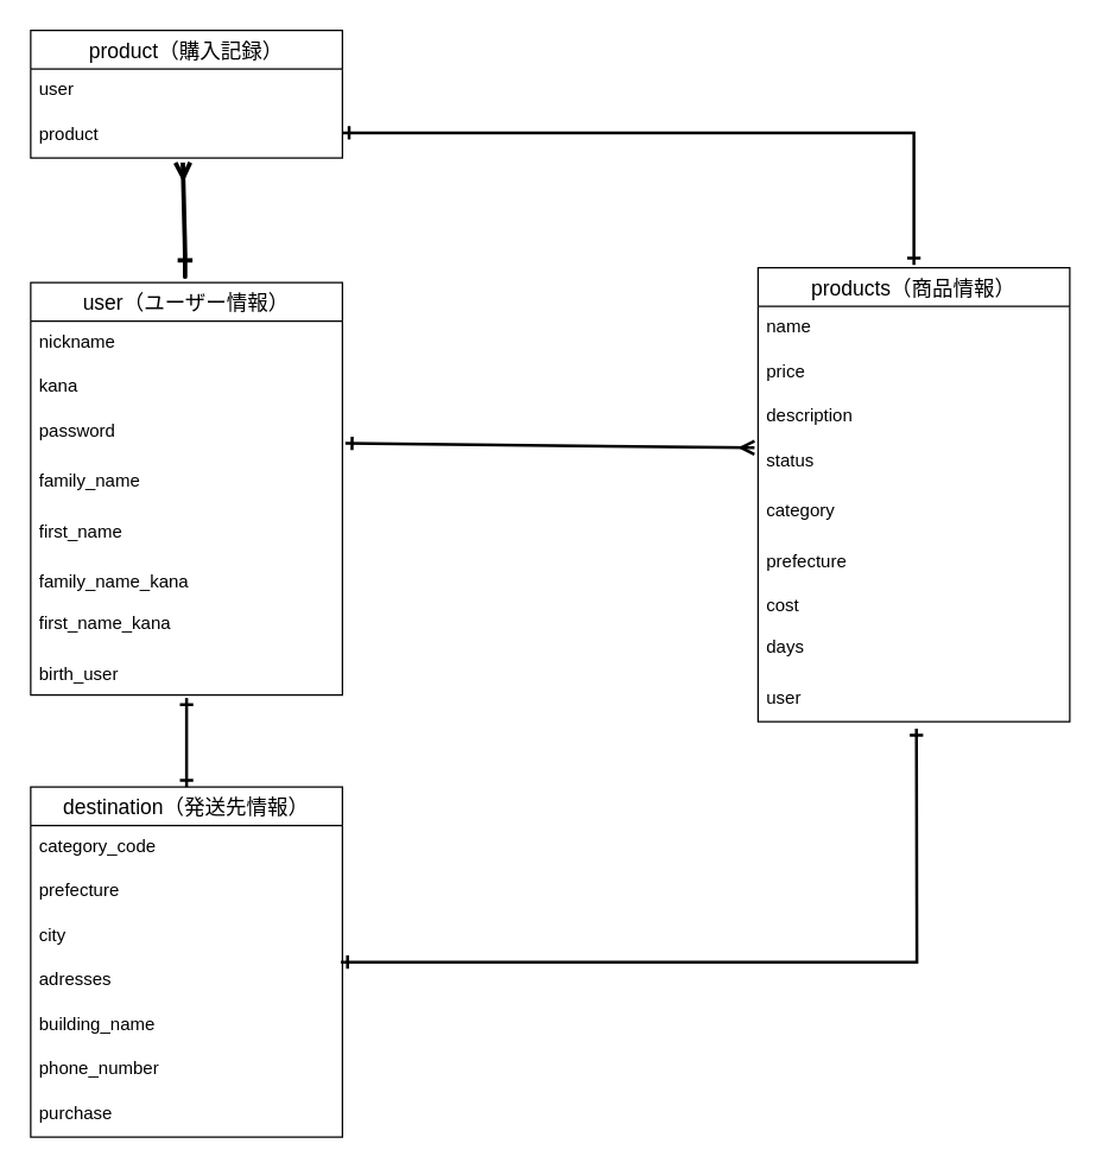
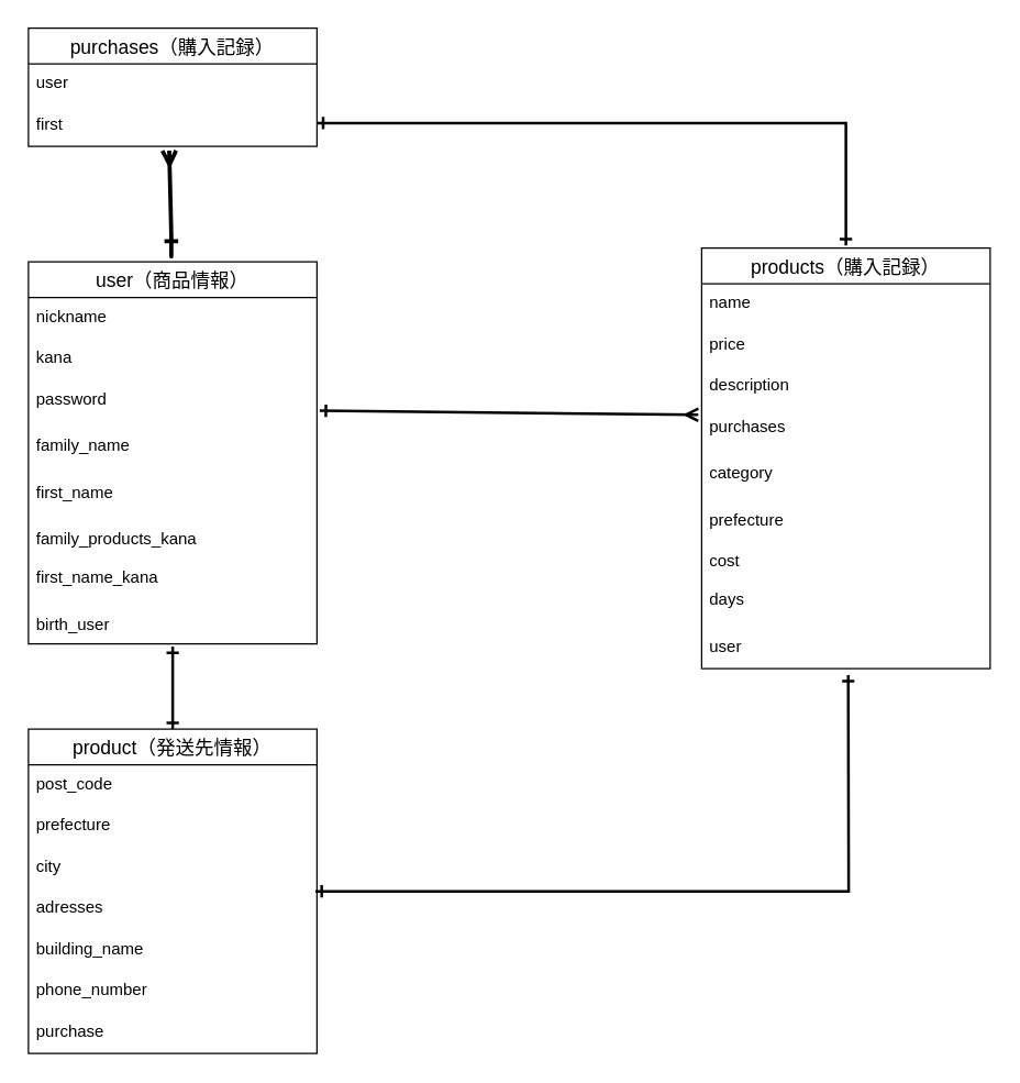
- <mxCell id="33" value="product（購入記録）" style="swimlane;fontStyle=0;childLayout=stackLayout;horizontal=1;startSize=26;horizontalStack=0;resizeParent=1;resizeParentMax=0;resizeLast=0;collapsible=1;marginBottom=0;align=center;fontSize=14;" vertex="1" parent="1"><mxGeometry x="20" width="210" height="86" as="geometry" y="20" /></mxCell>
+ <mxCell id="33" value="purchases（購入記録）" style="swimlane;fontStyle=0;childLayout=stackLayout;horizontal=1;startSize=26;horizontalStack=0;resizeParent=1;resizeParentMax=0;resizeLast=0;collapsible=1;marginBottom=0;align=center;fontSize=14;" vertex="1" parent="1"><mxGeometry x="20" width="210" height="86" as="geometry" y="20" /></mxCell>
- <mxCell id="35" value="product" style="text;strokeColor=none;fillColor=none;spacingLeft=4;spacingRight=4;overflow=hidden;rotatable=0;points=[[0,0.5],[1,0.5]];portConstraint=eastwest;fontSize=12;" vertex="1" parent="33"><mxGeometry y="56" width="210" height="30" as="geometry" /></mxCell>
+ <mxCell id="35" value="first" style="text;strokeColor=none;fillColor=none;spacingLeft=4;spacingRight=4;overflow=hidden;rotatable=0;points=[[0,0.5],[1,0.5]];portConstraint=eastwest;fontSize=12;" vertex="1" parent="33"><mxGeometry y="56" width="210" height="30" as="geometry" /></mxCell>
- <mxCell id="14" value="products（商品情報）" style="swimlane;fontStyle=0;childLayout=stackLayout;horizontal=1;startSize=26;horizontalStack=0;resizeParent=1;resizeParentMax=0;resizeLast=0;collapsible=1;marginBottom=0;align=center;fontSize=14;" vertex="1" parent="1"><mxGeometry x="510" y="180" width="210" height="306" as="geometry" /></mxCell>
+ <mxCell id="14" value="products（購入記録）" style="swimlane;fontStyle=0;childLayout=stackLayout;horizontal=1;startSize=26;horizontalStack=0;resizeParent=1;resizeParentMax=0;resizeLast=0;collapsible=1;marginBottom=0;align=center;fontSize=14;" vertex="1" parent="1"><mxGeometry x="510" y="180" width="210" height="306" as="geometry" /></mxCell>
- <mxCell id="4" value="user（ユーザー情報）" style="swimlane;fontStyle=0;childLayout=stackLayout;horizontal=1;startSize=26;horizontalStack=0;resizeParent=1;resizeParentMax=0;resizeLast=0;collapsible=1;marginBottom=0;align=center;fontSize=14;" vertex="1" parent="1"><mxGeometry x="20" y="190" width="210" height="278" as="geometry" /></mxCell>
+ <mxCell id="4" value="user（商品情報）" style="swimlane;fontStyle=0;childLayout=stackLayout;horizontal=1;startSize=26;horizontalStack=0;resizeParent=1;resizeParentMax=0;resizeLast=0;collapsible=1;marginBottom=0;align=center;fontSize=14;" vertex="1" parent="1"><mxGeometry x="20" y="190" width="210" height="278" as="geometry" /></mxCell>
- <mxCell id="18" value="status" style="text;strokeColor=none;fillColor=none;spacingLeft=4;spacingRight=4;overflow=hidden;rotatable=0;points=[[0,0.5],[1,0.5]];portConstraint=eastwest;fontSize=12;" vertex="1" parent="14"><mxGeometry y="116" width="210" height="34" as="geometry" /></mxCell>
+ <mxCell id="18" value="purchases" style="text;strokeColor=none;fillColor=none;spacingLeft=4;spacingRight=4;overflow=hidden;rotatable=0;points=[[0,0.5],[1,0.5]];portConstraint=eastwest;fontSize=12;" vertex="1" parent="14"><mxGeometry y="116" width="210" height="34" as="geometry" /></mxCell>
- <mxCell id="10" value="family_name_kana" style="text;strokeColor=none;fillColor=none;spacingLeft=4;spacingRight=4;overflow=hidden;rotatable=0;points=[[0,0.5],[1,0.5]];portConstraint=eastwest;fontSize=12;" vertex="1" parent="4"><mxGeometry y="188" width="210" height="28" as="geometry" /></mxCell>
+ <mxCell id="10" value="family_products_kana" style="text;strokeColor=none;fillColor=none;spacingLeft=4;spacingRight=4;overflow=hidden;rotatable=0;points=[[0,0.5],[1,0.5]];portConstraint=eastwest;fontSize=12;" vertex="1" parent="4"><mxGeometry y="188" width="210" height="28" as="geometry" /></mxCell>
- <mxCell id="24" value="destination（発送先情報）" style="swimlane;fontStyle=0;childLayout=stackLayout;horizontal=1;startSize=26;horizontalStack=0;resizeParent=1;resizeParentMax=0;resizeLast=0;collapsible=1;marginBottom=0;align=center;fontSize=14;" vertex="1" parent="1"><mxGeometry x="20" y="530" width="210" height="236" as="geometry" /></mxCell>
+ <mxCell id="24" value="product（発送先情報）" style="swimlane;fontStyle=0;childLayout=stackLayout;horizontal=1;startSize=26;horizontalStack=0;resizeParent=1;resizeParentMax=0;resizeLast=0;collapsible=1;marginBottom=0;align=center;fontSize=14;" vertex="1" parent="1"><mxGeometry x="20" y="530" width="210" height="236" as="geometry" /></mxCell>
- <mxCell id="25" value="category_code" style="text;strokeColor=none;fillColor=none;spacingLeft=4;spacingRight=4;overflow=hidden;rotatable=0;points=[[0,0.5],[1,0.5]];portConstraint=eastwest;fontSize=12;" vertex="1" parent="24"><mxGeometry y="26" width="210" height="30" as="geometry" /></mxCell>
+ <mxCell id="25" value="post_code" style="text;strokeColor=none;fillColor=none;spacingLeft=4;spacingRight=4;overflow=hidden;rotatable=0;points=[[0,0.5],[1,0.5]];portConstraint=eastwest;fontSize=12;" vertex="1" parent="24"><mxGeometry y="26" width="210" height="30" as="geometry" /></mxCell>
